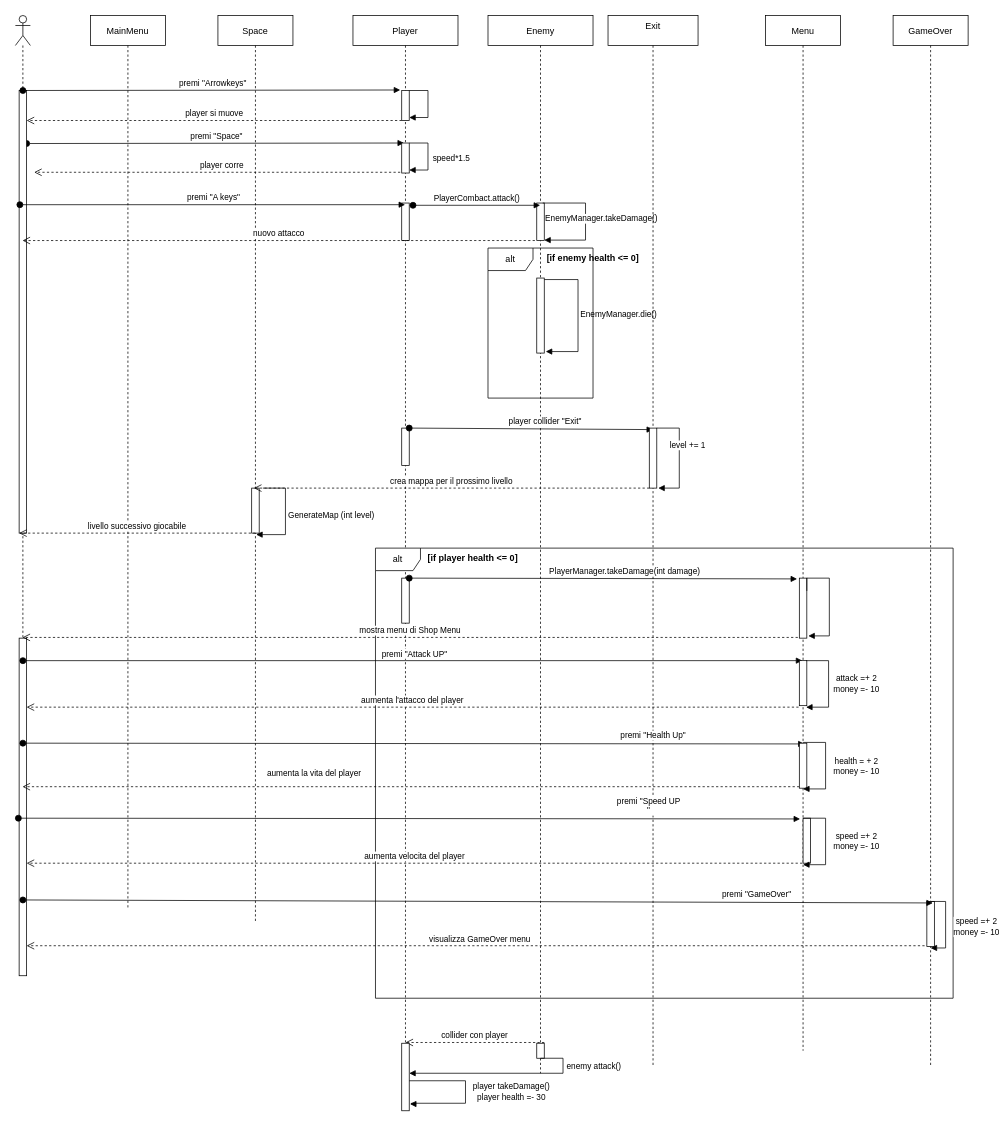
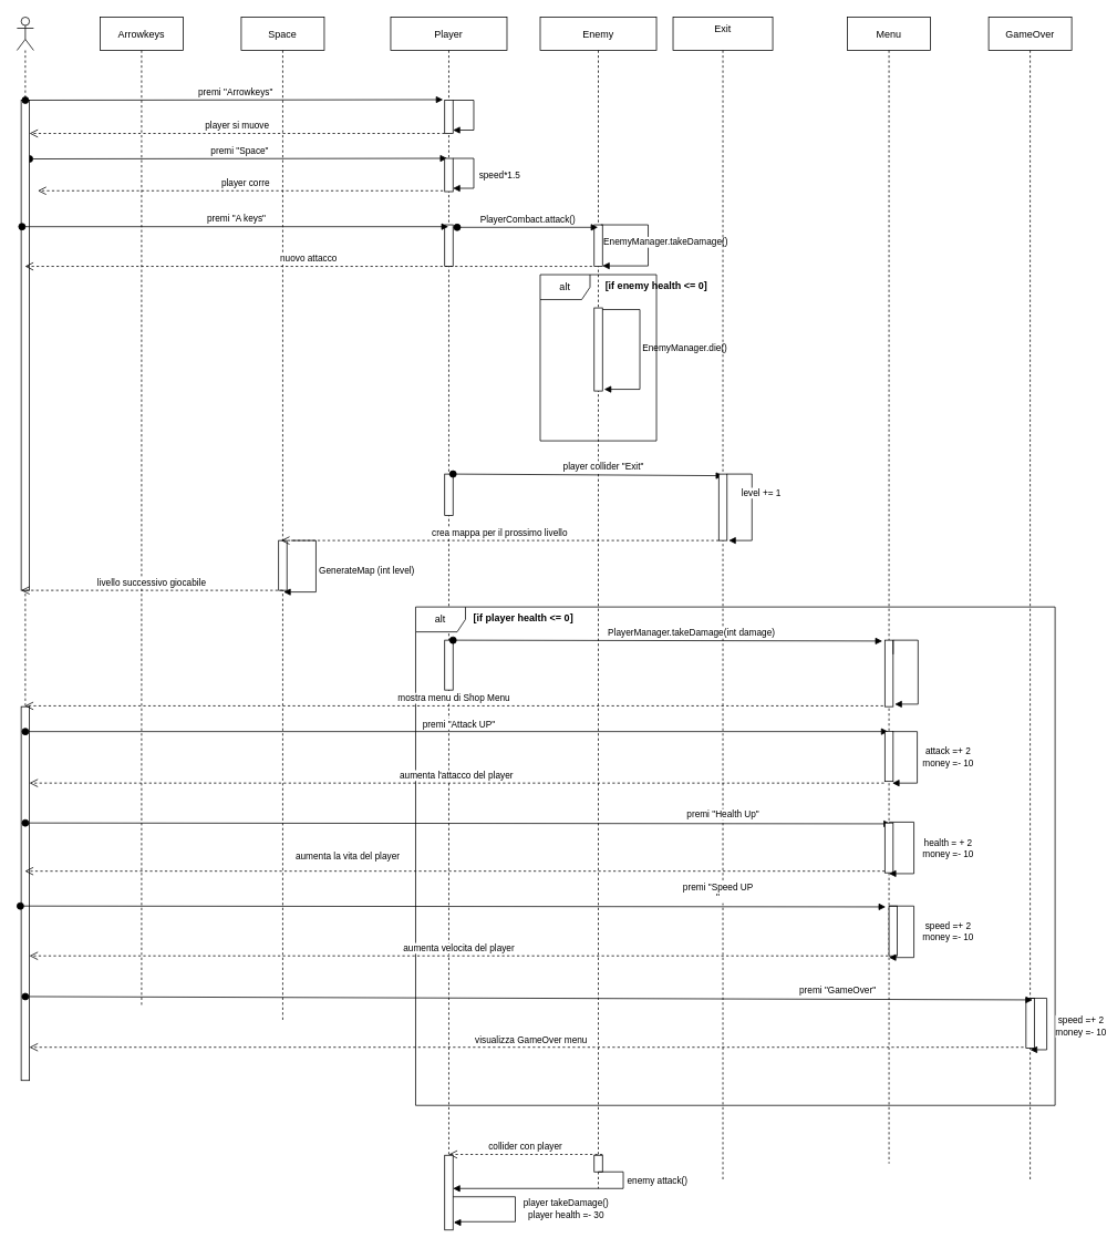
- <mxCell id="2" value="MainMenu" style="shape=umlLifeline;perimeter=lifelinePerimeter;container=1;collapsible=0;recursiveResize=0;rounded=0;shadow=0;strokeWidth=1;" vertex="1" parent="1"><mxGeometry x="120" y="20" width="100" height="1190" as="geometry" /></mxCell>
+ <mxCell id="2" value="Arrowkeys" style="shape=umlLifeline;perimeter=lifelinePerimeter;container=1;collapsible=0;recursiveResize=0;rounded=0;shadow=0;strokeWidth=1;" vertex="1" parent="1"><mxGeometry x="120" y="20" width="100" height="1190" as="geometry" /></mxCell>
